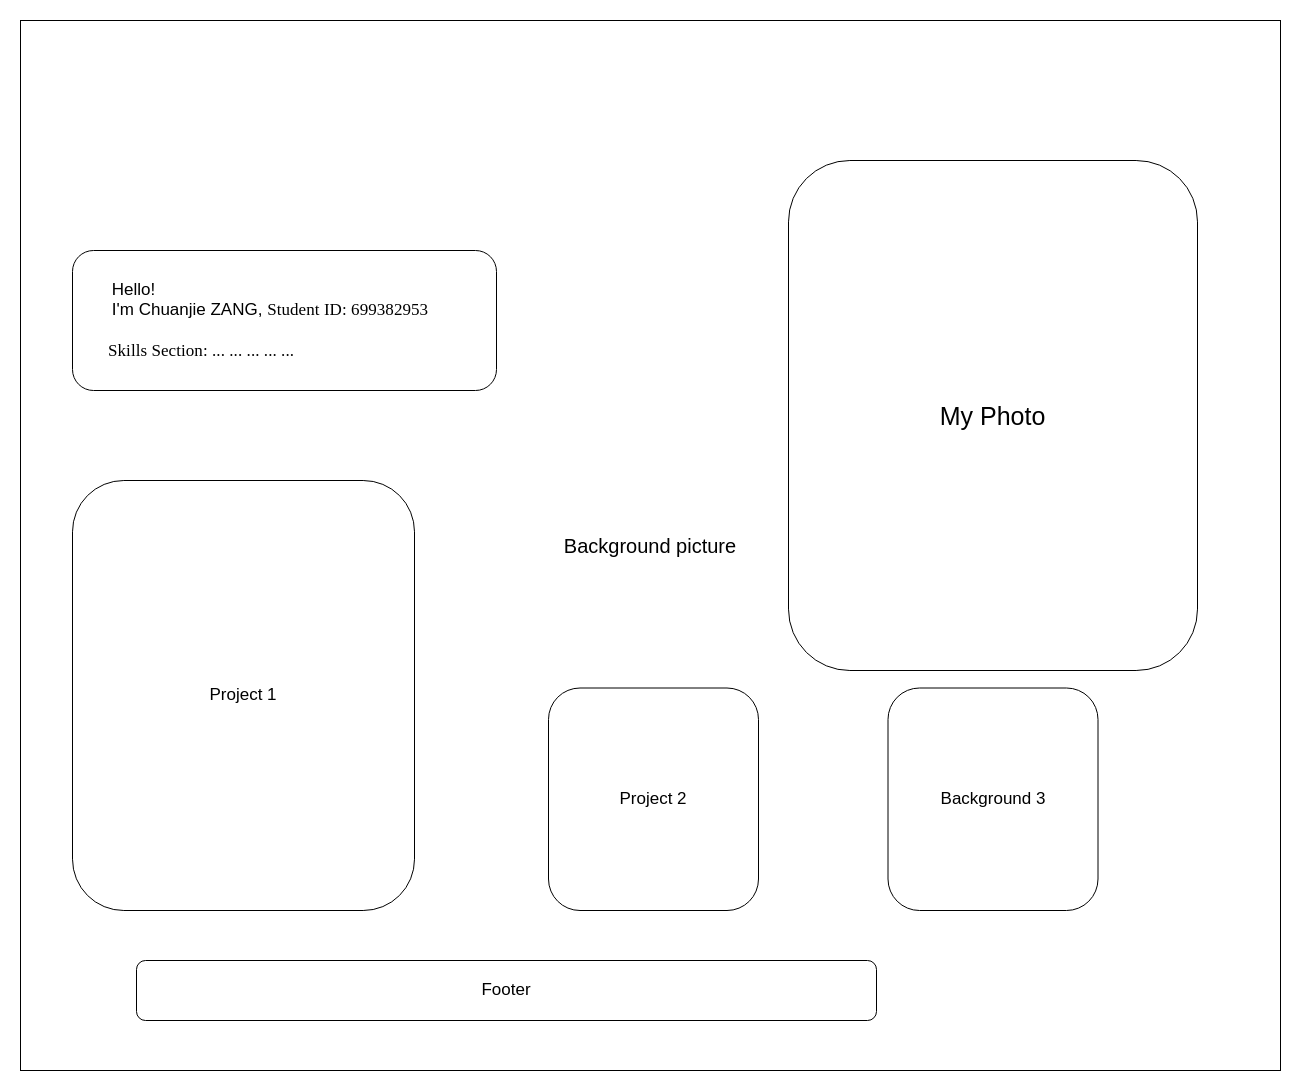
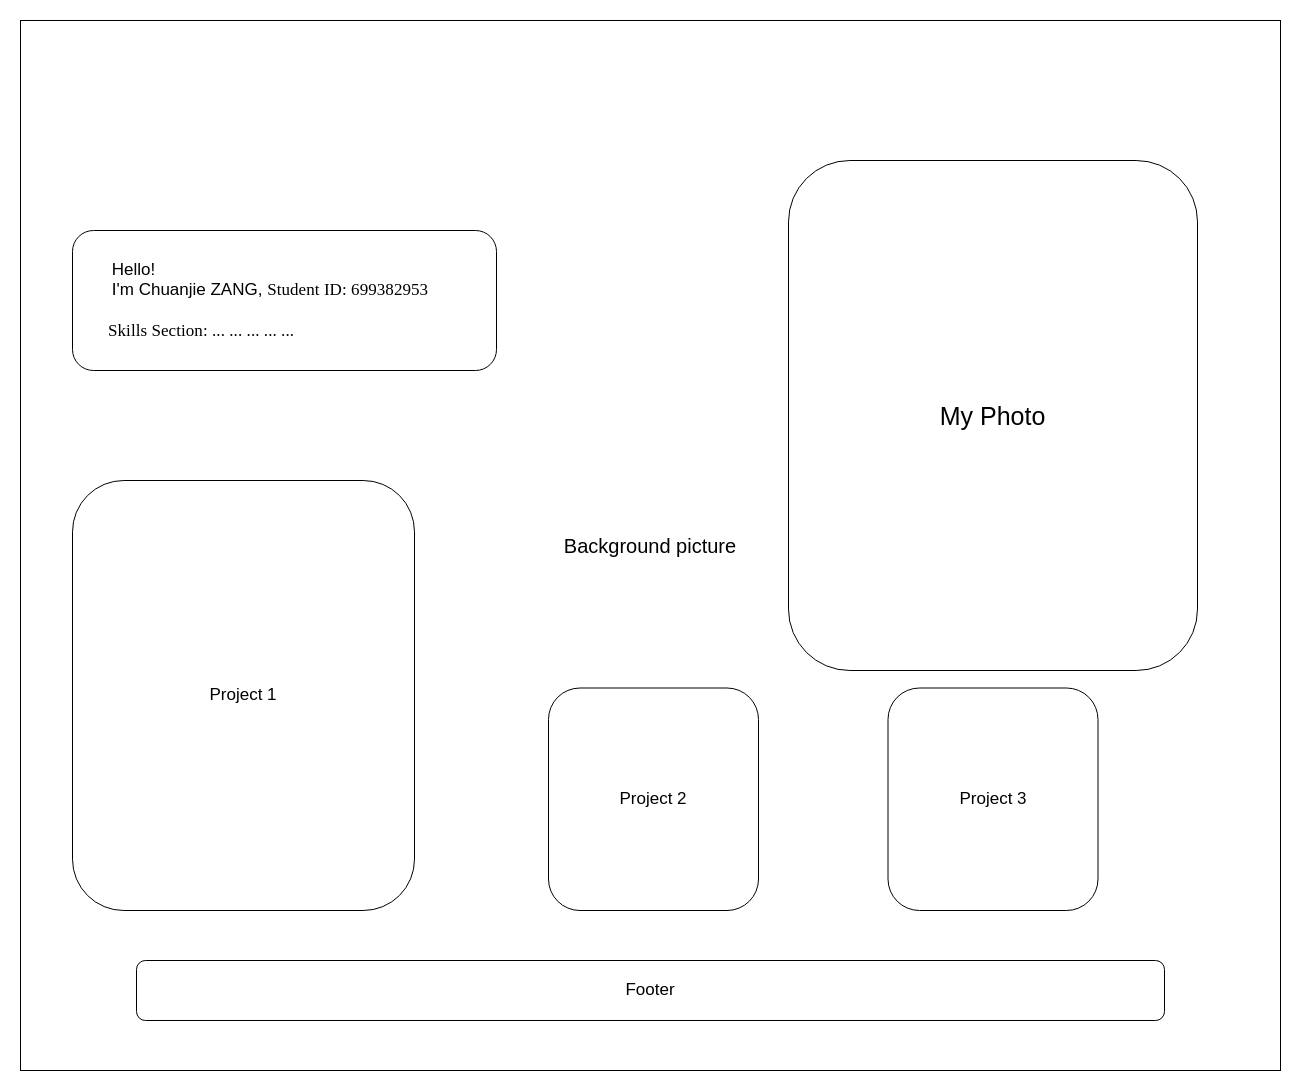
- <mxCell id="7" value="&lt;font style=&quot;font-size: 17px;&quot;&gt;&lt;span style=&quot;white-space: pre;&quot;&gt;&#09;&lt;/span&gt;Hello!&lt;br&gt;&lt;/font&gt;&lt;div style=&quot;font-size: 17px;&quot;&gt;&lt;font style=&quot;font-size: 17px;&quot;&gt;&lt;span style=&quot;white-space: pre;&quot;&gt;&#09;&lt;/span&gt;I'm Chuanjie ZANG,&amp;nbsp;&lt;span style=&quot;font-family: &amp;quot;Times New Roman&amp;quot;; letter-spacing: 0.05pt; background-color: initial;&quot;&gt;Student ID: 699382953&lt;/span&gt;&lt;/font&gt;&lt;/div&gt;&lt;div style=&quot;font-size: 17px;&quot;&gt;&lt;font style=&quot;font-size: 17px;&quot;&gt;&lt;span style=&quot;font-family: &amp;quot;Times New Roman&amp;quot;; letter-spacing: 0.05pt; background-color: initial;&quot;&gt;&lt;br&gt;&lt;/span&gt;&lt;/font&gt;&lt;/div&gt;&lt;div style=&quot;&quot;&gt;&lt;font style=&quot;font-size: 17px;&quot;&gt;&lt;span style=&quot;font-family: &amp;quot;Times New Roman&amp;quot;; letter-spacing: 0.05pt; background-color: initial;&quot;&gt;&lt;span style=&quot;white-space: pre;&quot;&gt;&#09;&lt;/span&gt;&lt;/span&gt;&lt;/font&gt;&lt;span style=&quot;background-color: initial; font-size: 17px; letter-spacing: 0.067px;&quot;&gt;&lt;font face=&quot;Times New Roman&quot;&gt;Skills Section: ... ... ... ... ...&lt;/font&gt;&lt;/span&gt;&lt;/div&gt;" style="rounded=1;whiteSpace=wrap;html=1;align=left;" vertex="1" parent="1"><mxGeometry x="72" y="250" width="424" height="140" as="geometry" /></mxCell>
+ <mxCell id="7" value="&lt;font style=&quot;font-size: 17px;&quot;&gt;&lt;span style=&quot;white-space: pre;&quot;&gt;&#09;&lt;/span&gt;Hello!&lt;br&gt;&lt;/font&gt;&lt;div style=&quot;font-size: 17px;&quot;&gt;&lt;font style=&quot;font-size: 17px;&quot;&gt;&lt;span style=&quot;white-space: pre;&quot;&gt;&#09;&lt;/span&gt;I'm Chuanjie ZANG,&amp;nbsp;&lt;span style=&quot;font-family: &amp;quot;Times New Roman&amp;quot;; letter-spacing: 0.05pt; background-color: initial;&quot;&gt;Student ID: 699382953&lt;/span&gt;&lt;/font&gt;&lt;/div&gt;&lt;div style=&quot;font-size: 17px;&quot;&gt;&lt;font style=&quot;font-size: 17px;&quot;&gt;&lt;span style=&quot;font-family: &amp;quot;Times New Roman&amp;quot;; letter-spacing: 0.05pt; background-color: initial;&quot;&gt;&lt;br&gt;&lt;/span&gt;&lt;/font&gt;&lt;/div&gt;&lt;div style=&quot;&quot;&gt;&lt;font style=&quot;font-size: 17px;&quot;&gt;&lt;span style=&quot;font-family: &amp;quot;Times New Roman&amp;quot;; letter-spacing: 0.05pt; background-color: initial;&quot;&gt;&lt;span style=&quot;white-space: pre;&quot;&gt;&#09;&lt;/span&gt;&lt;/span&gt;&lt;/font&gt;&lt;span style=&quot;background-color: initial; font-size: 17px; letter-spacing: 0.067px;&quot;&gt;&lt;font face=&quot;Times New Roman&quot;&gt;Skills Section: ... ... ... ... ...&lt;/font&gt;&lt;/span&gt;&lt;/div&gt;" style="rounded=1;whiteSpace=wrap;html=1;align=left;" vertex="1" parent="1"><mxGeometry x="72" y="230" width="424" height="140" as="geometry" /></mxCell>
- <mxCell id="8" value="&lt;font style=&quot;font-size: 17px;&quot;&gt;Background 3&lt;/font&gt;" style="rounded=1;whiteSpace=wrap;html=1;" vertex="1" parent="1"><mxGeometry x="887.5" y="687.5" width="210" height="222.5" as="geometry" /></mxCell>
+ <mxCell id="8" value="&lt;font style=&quot;font-size: 17px;&quot;&gt;Project 3&lt;/font&gt;" style="rounded=1;whiteSpace=wrap;html=1;" vertex="1" parent="1"><mxGeometry x="887.5" y="687.5" width="210" height="222.5" as="geometry" /></mxCell>
- <mxCell id="3" value="&lt;font style=&quot;font-size: 17px;&quot;&gt;Footer&lt;/font&gt;" style="rounded=1;whiteSpace=wrap;html=1;" vertex="1" parent="1"><mxGeometry x="136" y="960" width="740" height="60" as="geometry" /></mxCell>
+ <mxCell id="3" value="&lt;font style=&quot;font-size: 17px;&quot;&gt;Footer&lt;/font&gt;" style="rounded=1;whiteSpace=wrap;html=1;" vertex="1" parent="1"><mxGeometry x="136" y="960" width="1028" height="60" as="geometry" /></mxCell>
